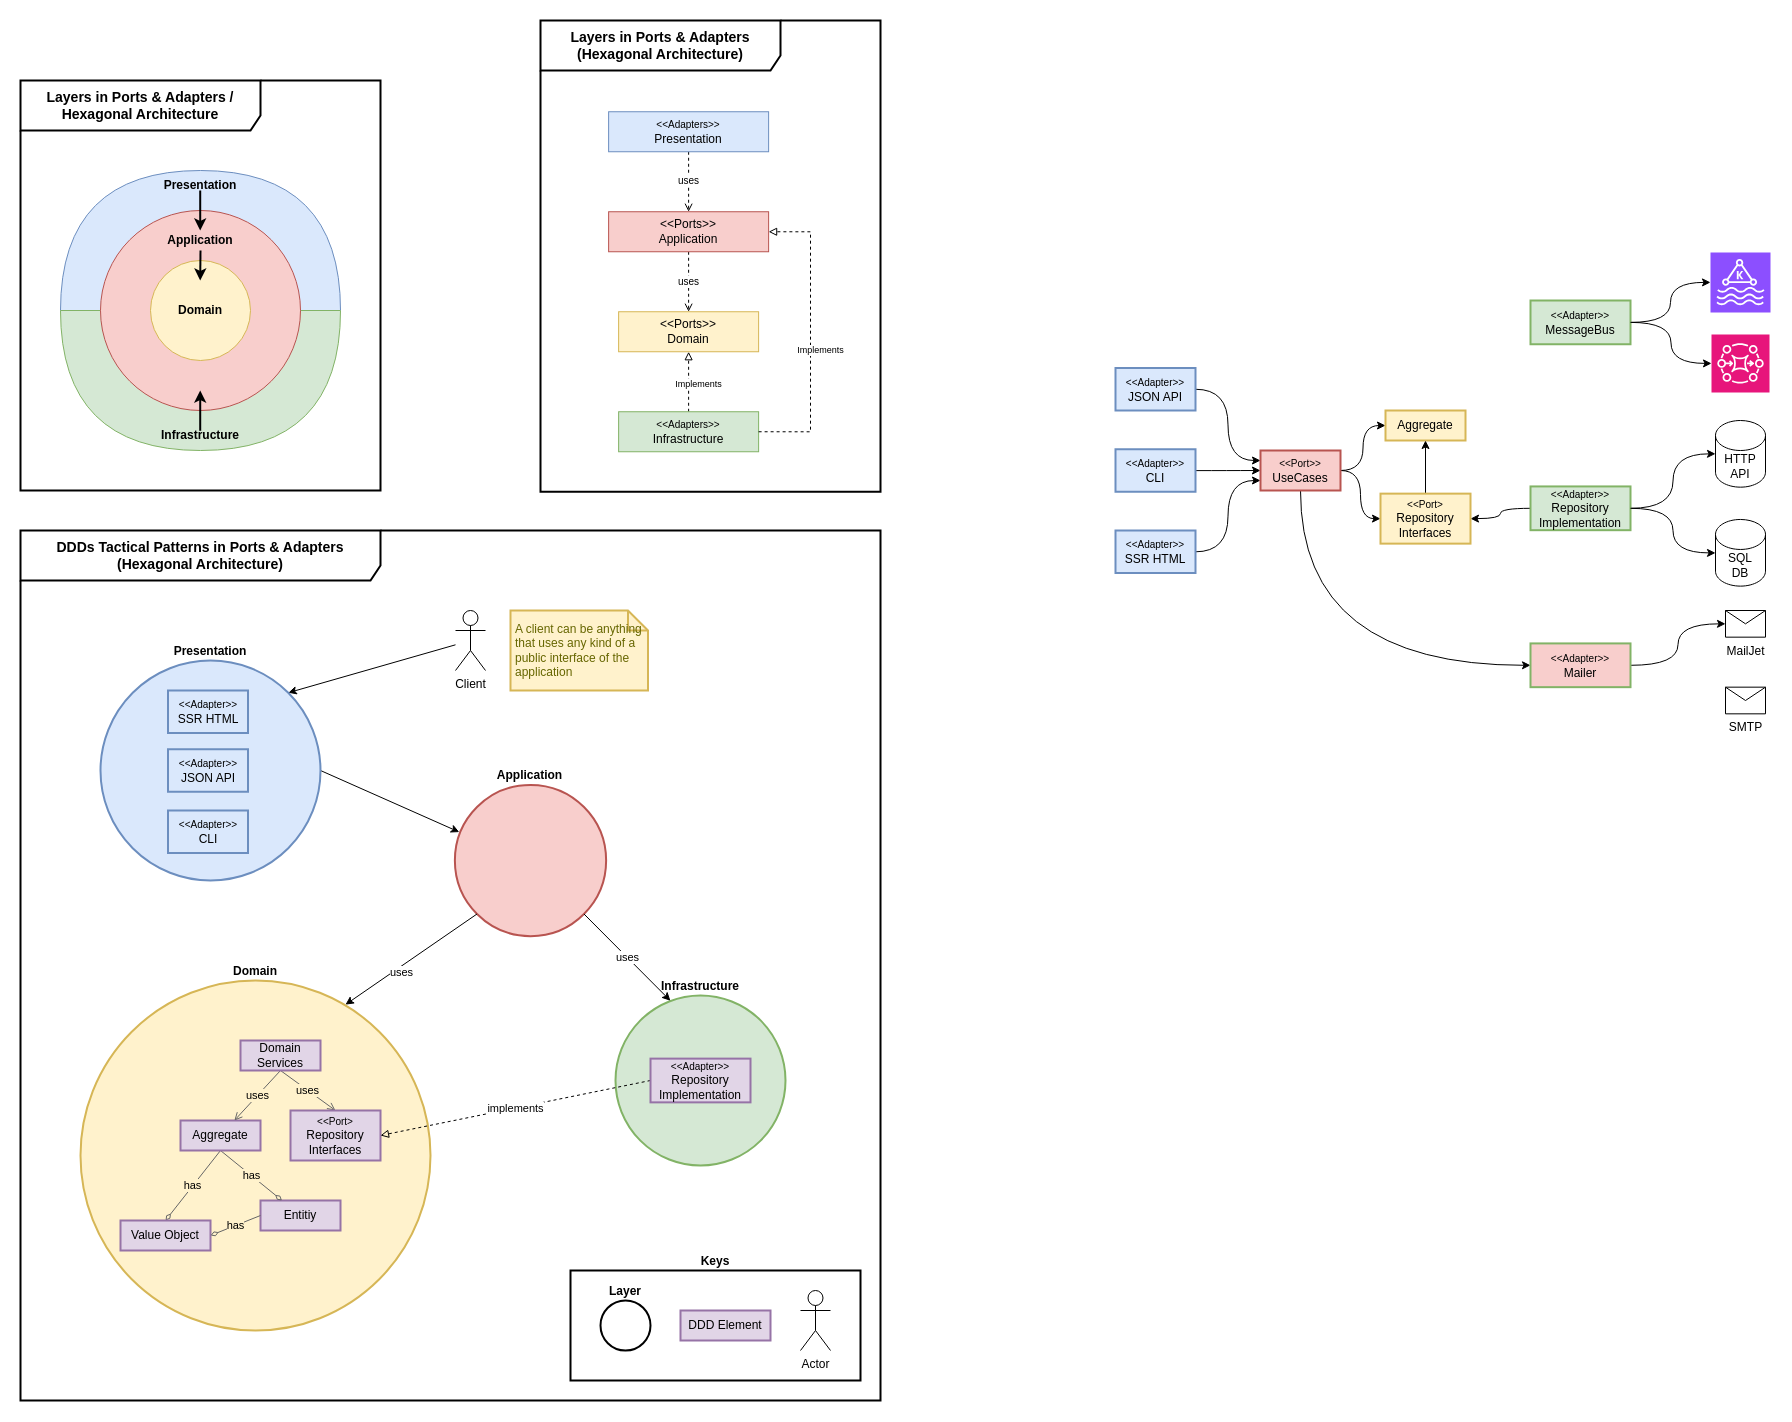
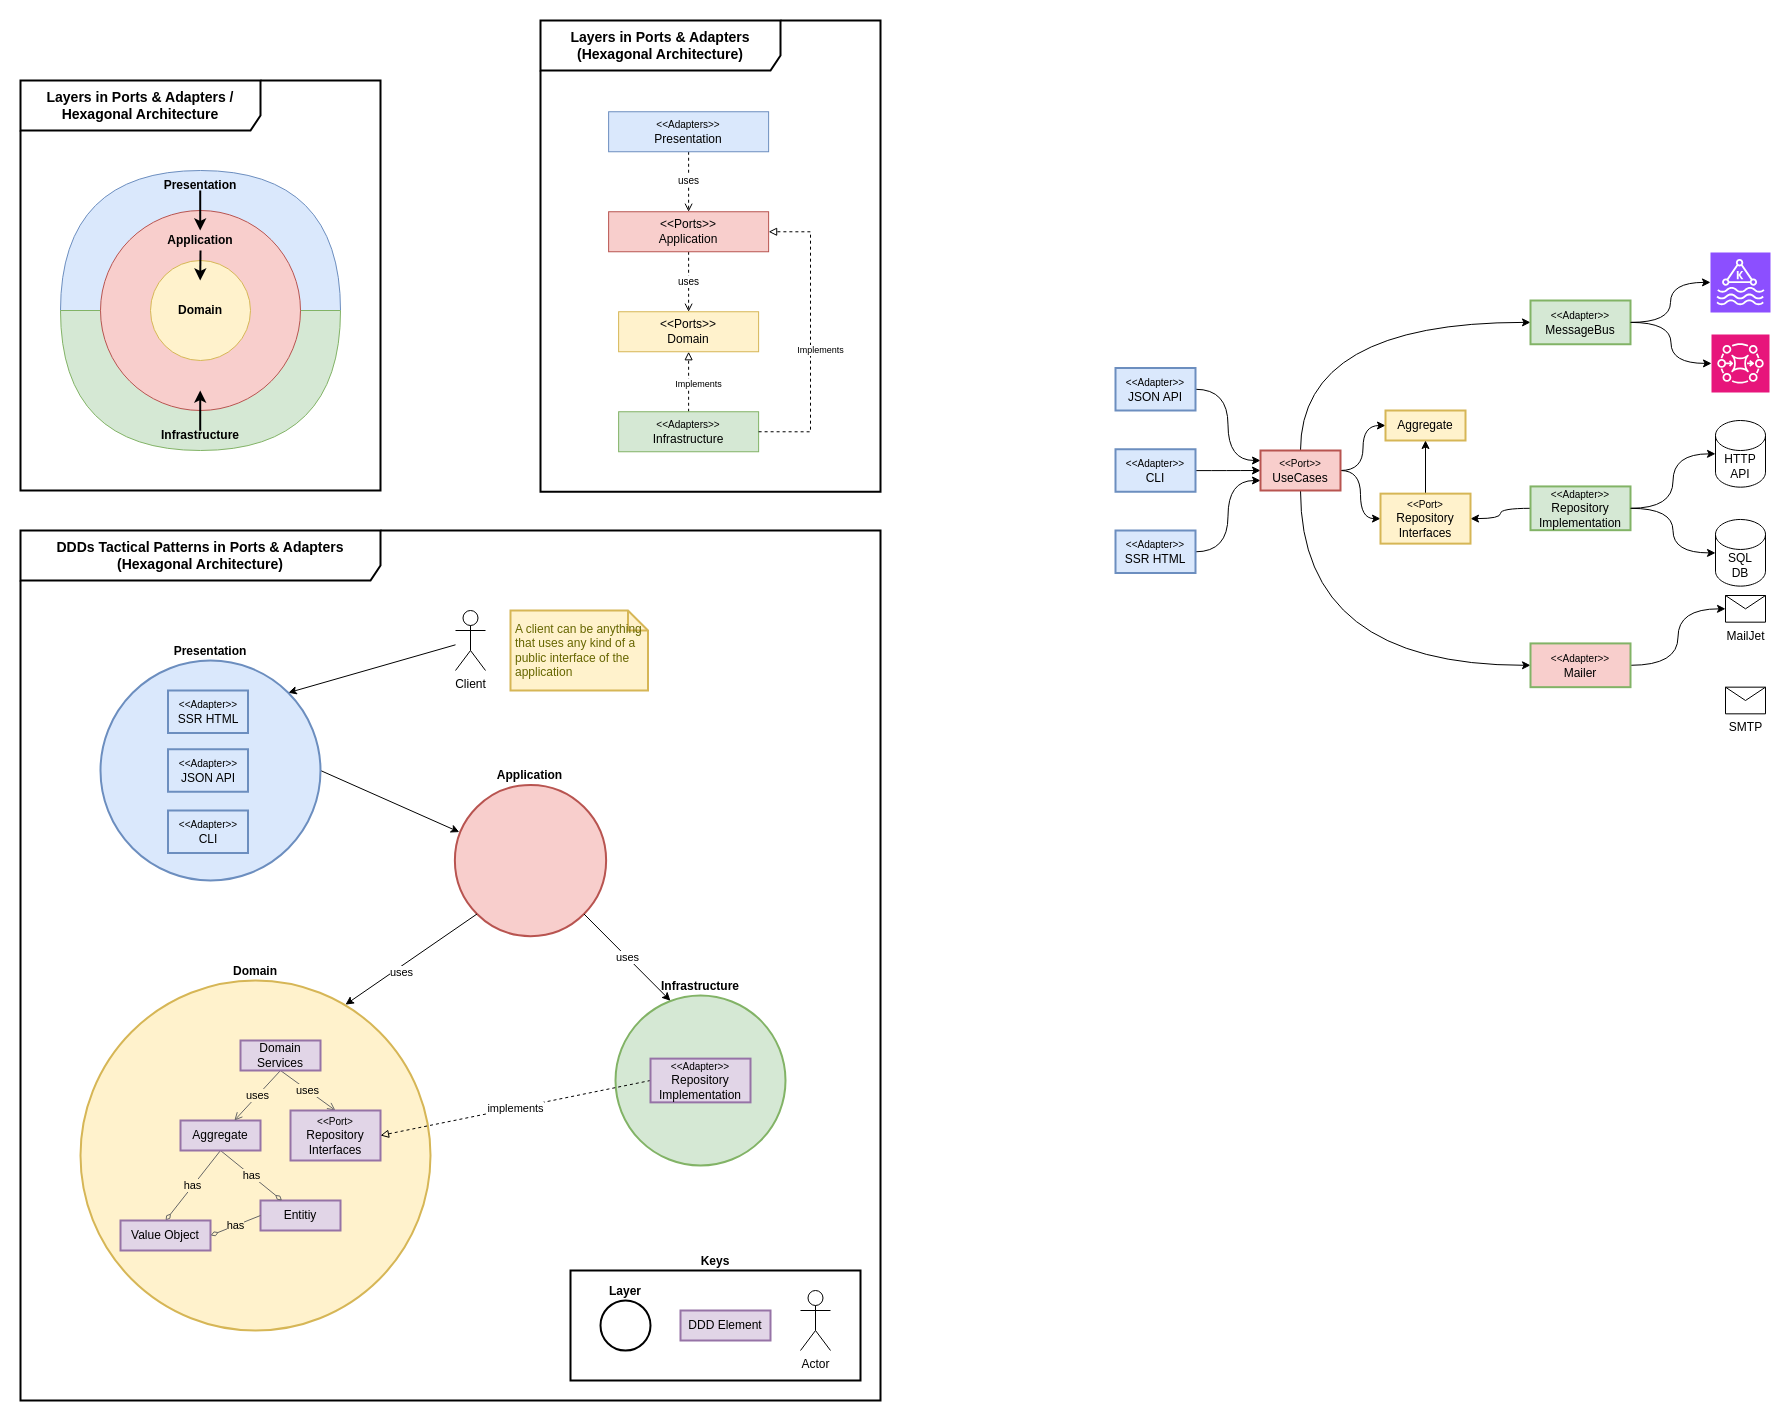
+ <mxCell id="62" style="edgeStyle=orthogonalEdgeStyle;rounded=0;orthogonalLoop=1;jettySize=auto;html=1;exitX=0.5;exitY=0;exitDx=0;exitDy=0;entryX=0;entryY=0.5;entryDx=0;entryDy=0;curved=1;" parent="1" source="64" target="74" edge="1"><mxGeometry relative="1" as="geometry" /></mxCell>
- <mxCell id="76" value="MailJet" style="shape=message;html=1;html=1;outlineConnect=0;labelPosition=center;verticalLabelPosition=bottom;align=center;verticalAlign=top;" parent="1" vertex="1"><mxGeometry x="1725" y="610" width="40" height="26.67" as="geometry" /></mxCell>
+ <mxCell id="76" value="MailJet" style="shape=message;html=1;html=1;outlineConnect=0;labelPosition=center;verticalLabelPosition=bottom;align=center;verticalAlign=top;" parent="1" vertex="1"><mxGeometry x="1725" y="595" width="40" height="26.67" as="geometry" /></mxCell>
